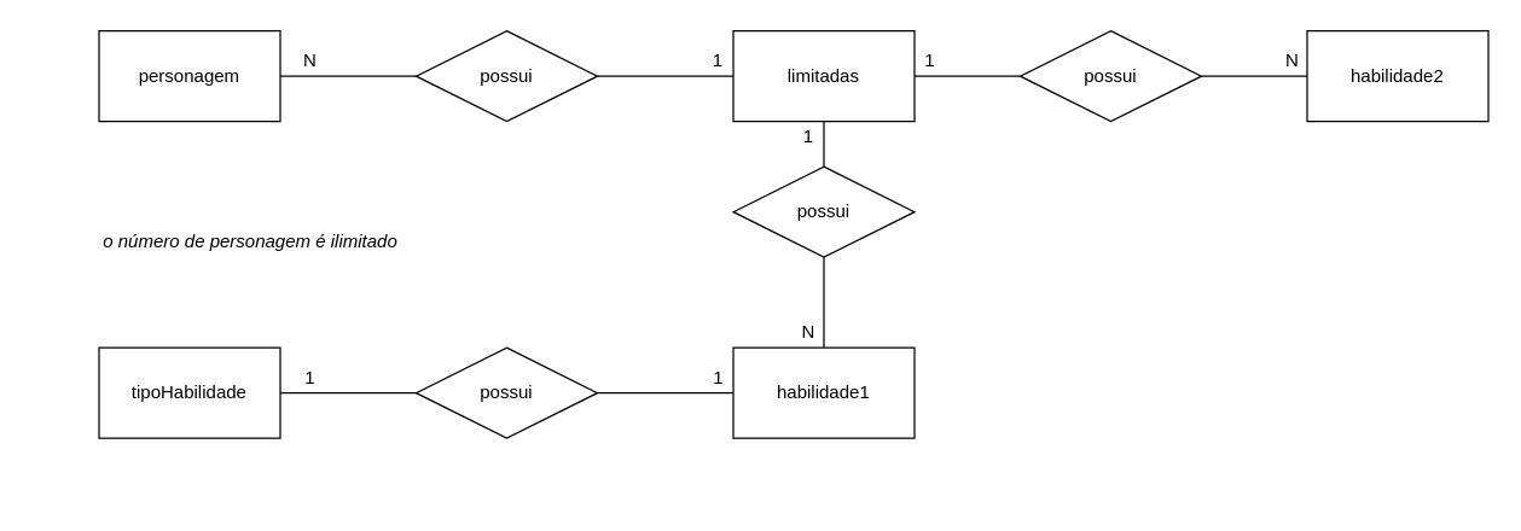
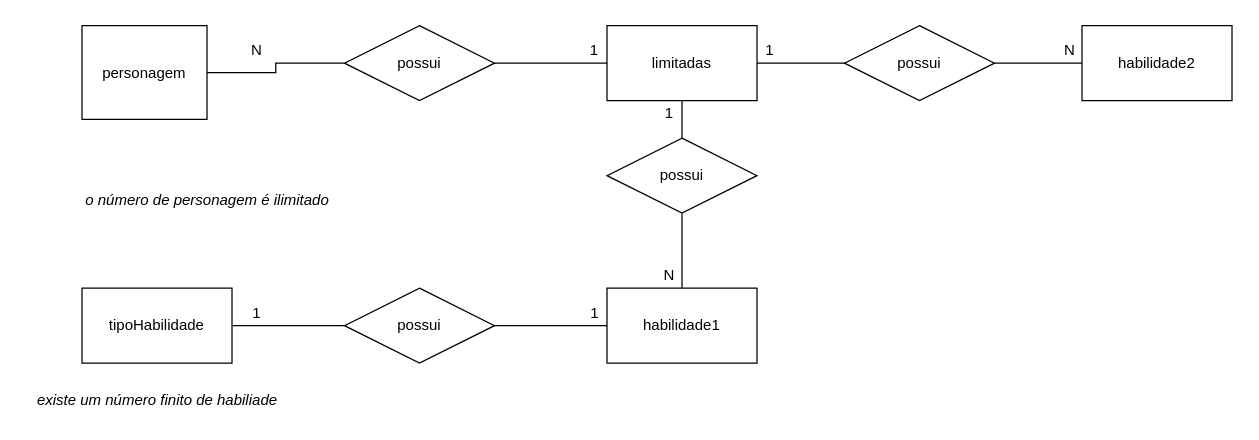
- <mxCell id="3" value="personagem" style="rounded=0;whiteSpace=wrap;html=1;" parent="1" vertex="1"><mxGeometry x="65" y="20" width="120" height="60" as="geometry" /></mxCell>
+ <mxCell id="3" value="personagem" style="rounded=0;whiteSpace=wrap;html=1;" parent="1" vertex="1"><mxGeometry x="65" y="20" width="100" height="75" as="geometry" /></mxCell>
+ <mxCell id="23" value="existe um número finito de habiliade" style="text;html=1;align=center;verticalAlign=middle;resizable=0;points=[];autosize=1;strokeColor=none;fontStyle=2" vertex="1" parent="1"><mxGeometry x="20" y="310" width="210" height="20" as="geometry" /></mxCell>
